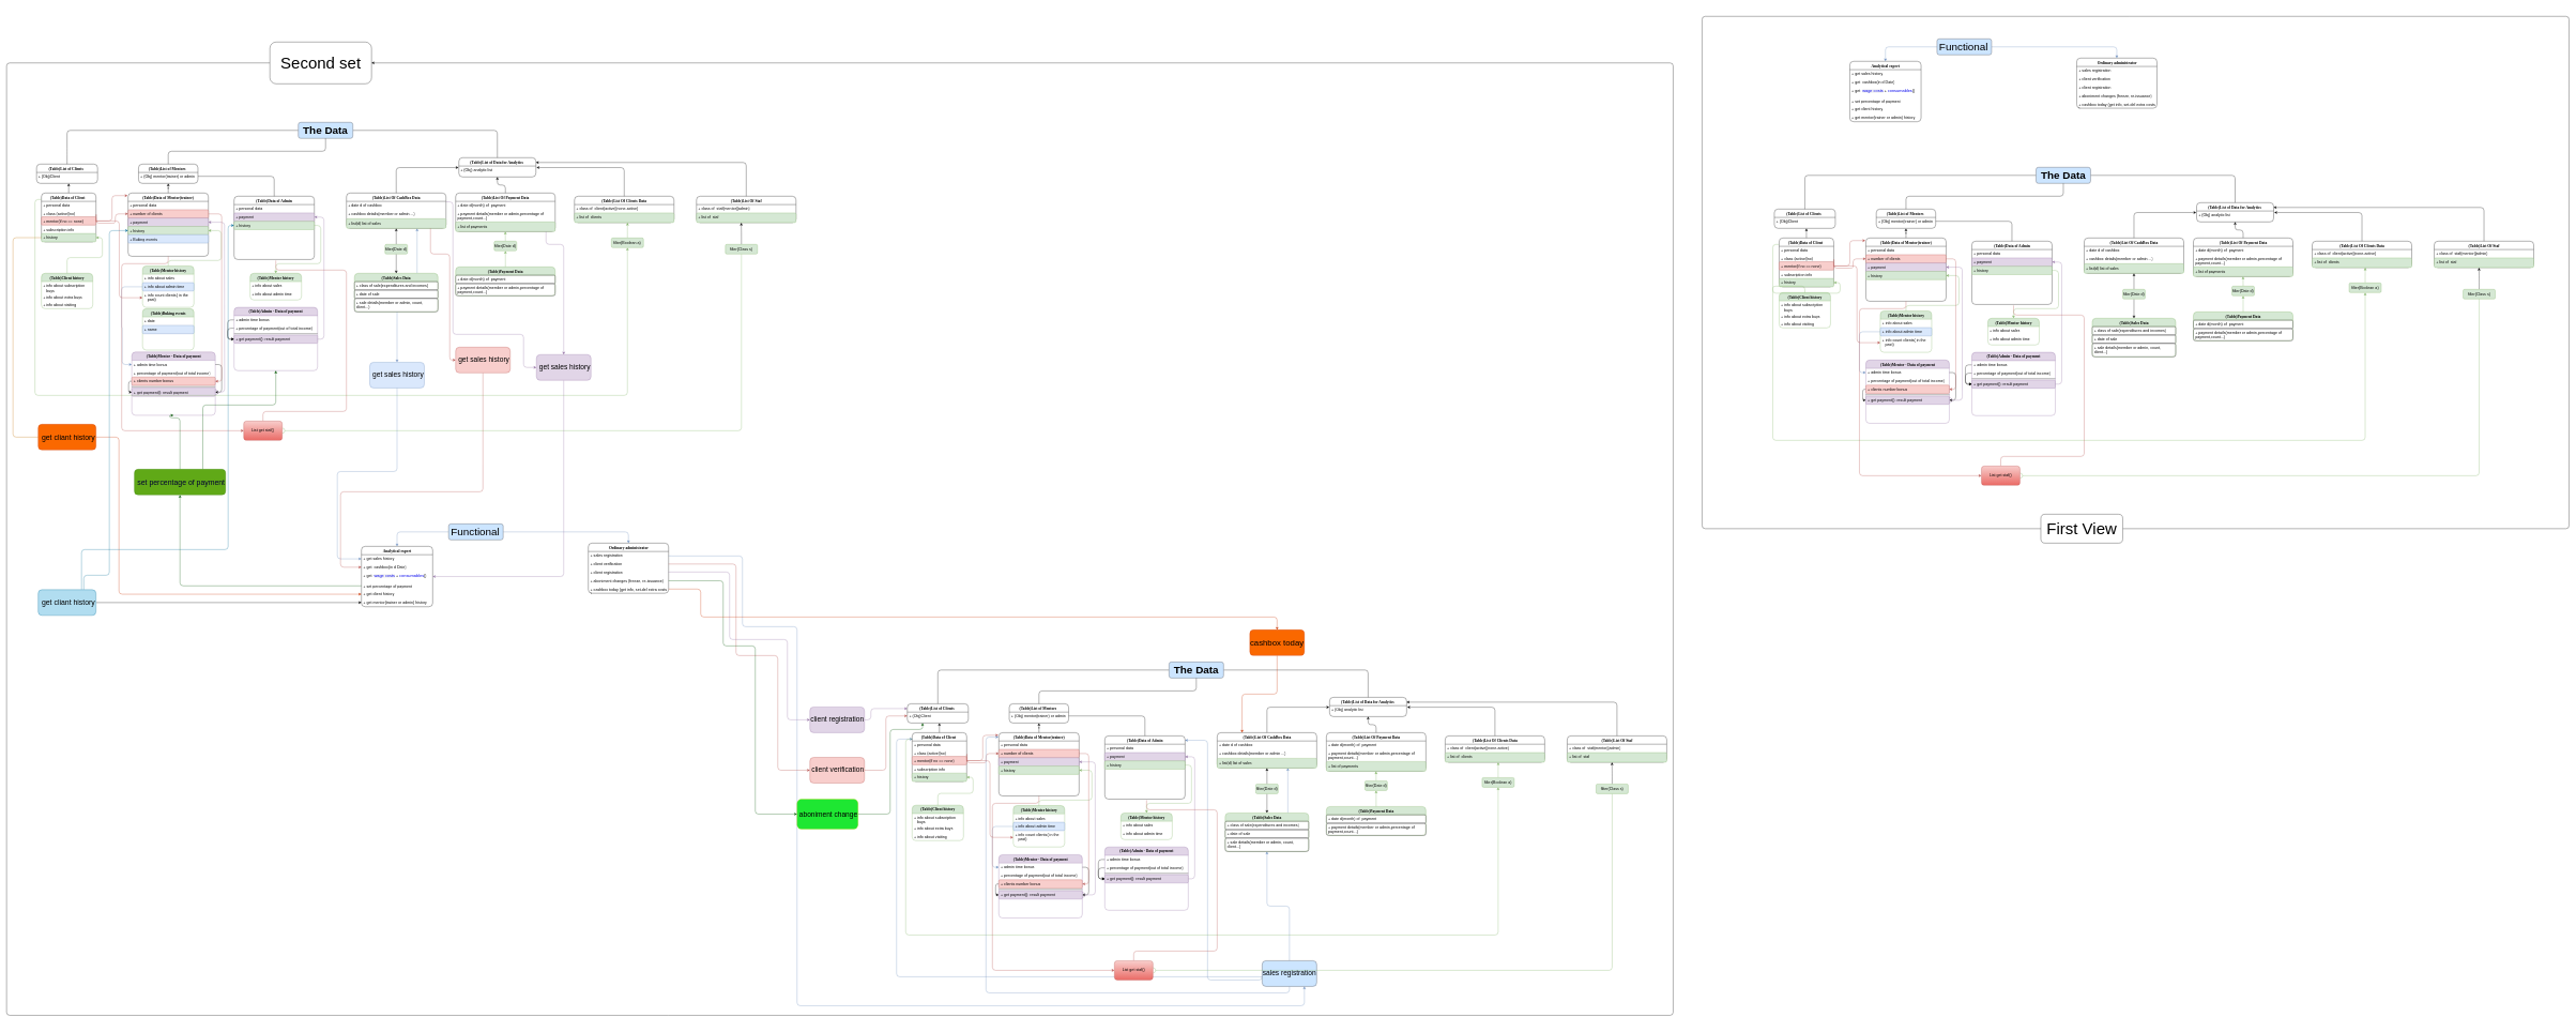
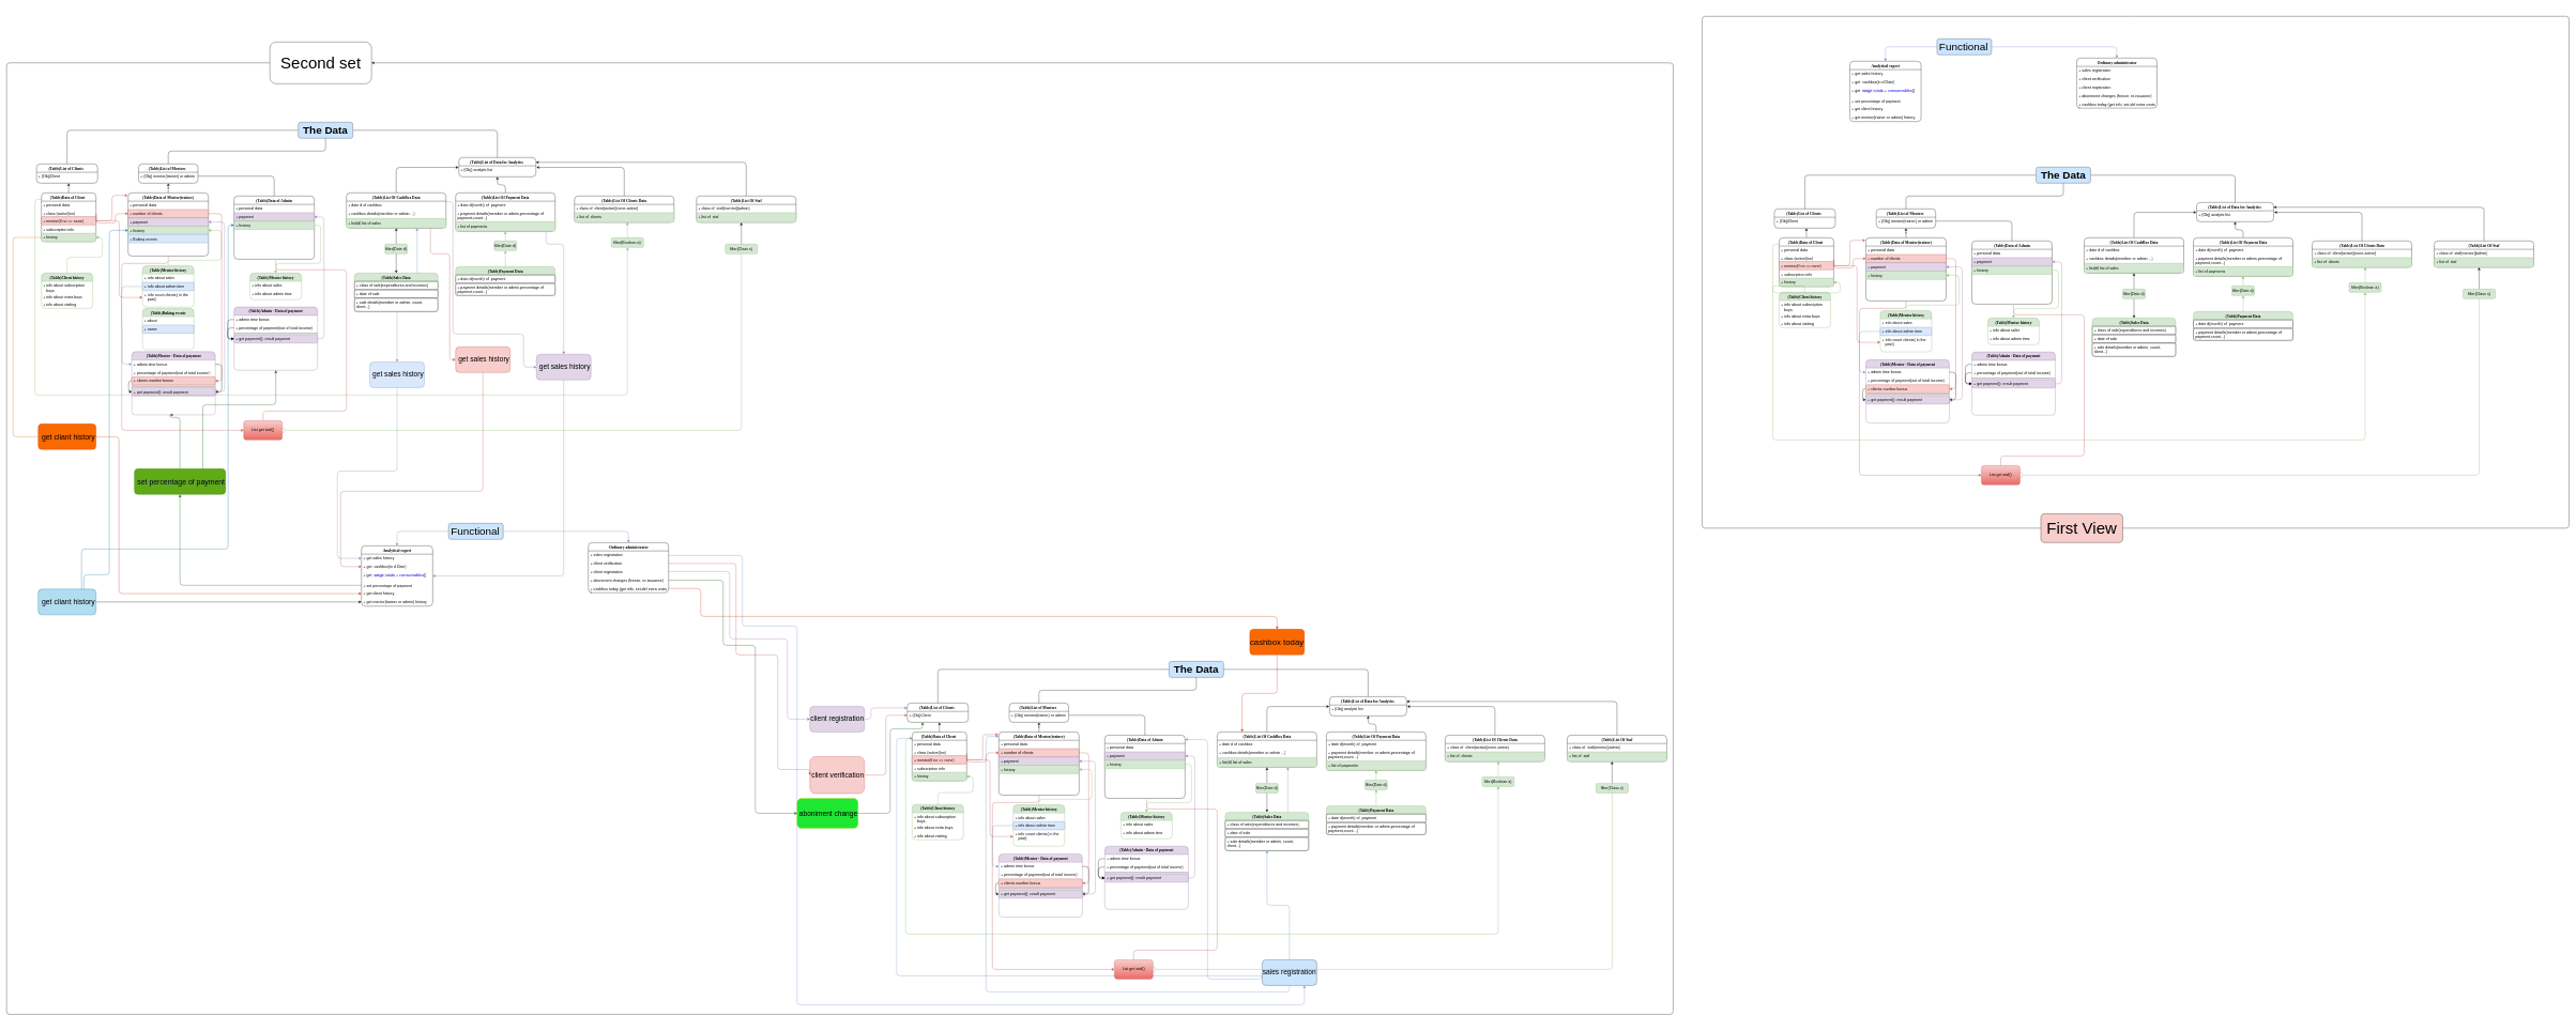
- <mxCell id="403" value="+ date" style="text;html=1;strokeColor=none;fillColor=none;align=left;verticalAlign=top;spacingLeft=4;spacingRight=4;whiteSpace=wrap;overflow=hidden;rotatable=0;points=[[0,0.5],[1,0.5]];portConstraint=eastwest;labelBackgroundColor=none;rounded=1;" vertex="1" parent="402"><mxGeometry y="26" width="160" height="26" as="geometry" /></mxCell>
+ <mxCell id="403" value="+ about" style="text;html=1;strokeColor=none;fillColor=none;align=left;verticalAlign=top;spacingLeft=4;spacingRight=4;whiteSpace=wrap;overflow=hidden;rotatable=0;points=[[0,0.5],[1,0.5]];portConstraint=eastwest;labelBackgroundColor=none;rounded=1;" vertex="1" parent="402"><mxGeometry y="26" width="160" height="26" as="geometry" /></mxCell>
- <mxCell id="377" value="&lt;font style=&quot;font-size: 50px;&quot;&gt;First View&lt;/font&gt;" style="rounded=1;whiteSpace=wrap;html=1;" parent="1" vertex="1"><mxGeometry x="6355" y="1600" width="255" height="90" as="geometry" /></mxCell>
+ <mxCell id="377" value="&lt;font style=&quot;font-size: 50px;&quot;&gt;First View&lt;/font&gt;" style="rounded=1;whiteSpace=wrap;html=1;fillColor=#f8cecc;" parent="1" vertex="1"><mxGeometry x="6355" y="1600" width="255" height="90" as="geometry" /></mxCell>
- <mxCell id="237" value="&lt;div style=&quot;&quot;&gt;&lt;font style=&quot;font-size: 22px;&quot;&gt;сlient verification&lt;/font&gt;&lt;br&gt;&lt;/div&gt;" style="text;html=1;fillColor=#f8cecc;align=right;verticalAlign=middle;whiteSpace=wrap;rounded=1;strokeColor=#b85450;" parent="1" vertex="1"><mxGeometry x="2521.57" y="2357" width="170" height="80" as="geometry" /></mxCell>
+ <mxCell id="237" value="&lt;div style=&quot;&quot;&gt;&lt;font style=&quot;font-size: 22px;&quot;&gt;сlient verification&lt;/font&gt;&lt;br&gt;&lt;/div&gt;" style="text;html=1;fillColor=#f8cecc;align=right;verticalAlign=middle;whiteSpace=wrap;rounded=1;strokeColor=#b85450;" parent="1" vertex="1"><mxGeometry x="2521.57" y="2357" width="170" height="115" as="geometry" /></mxCell>
